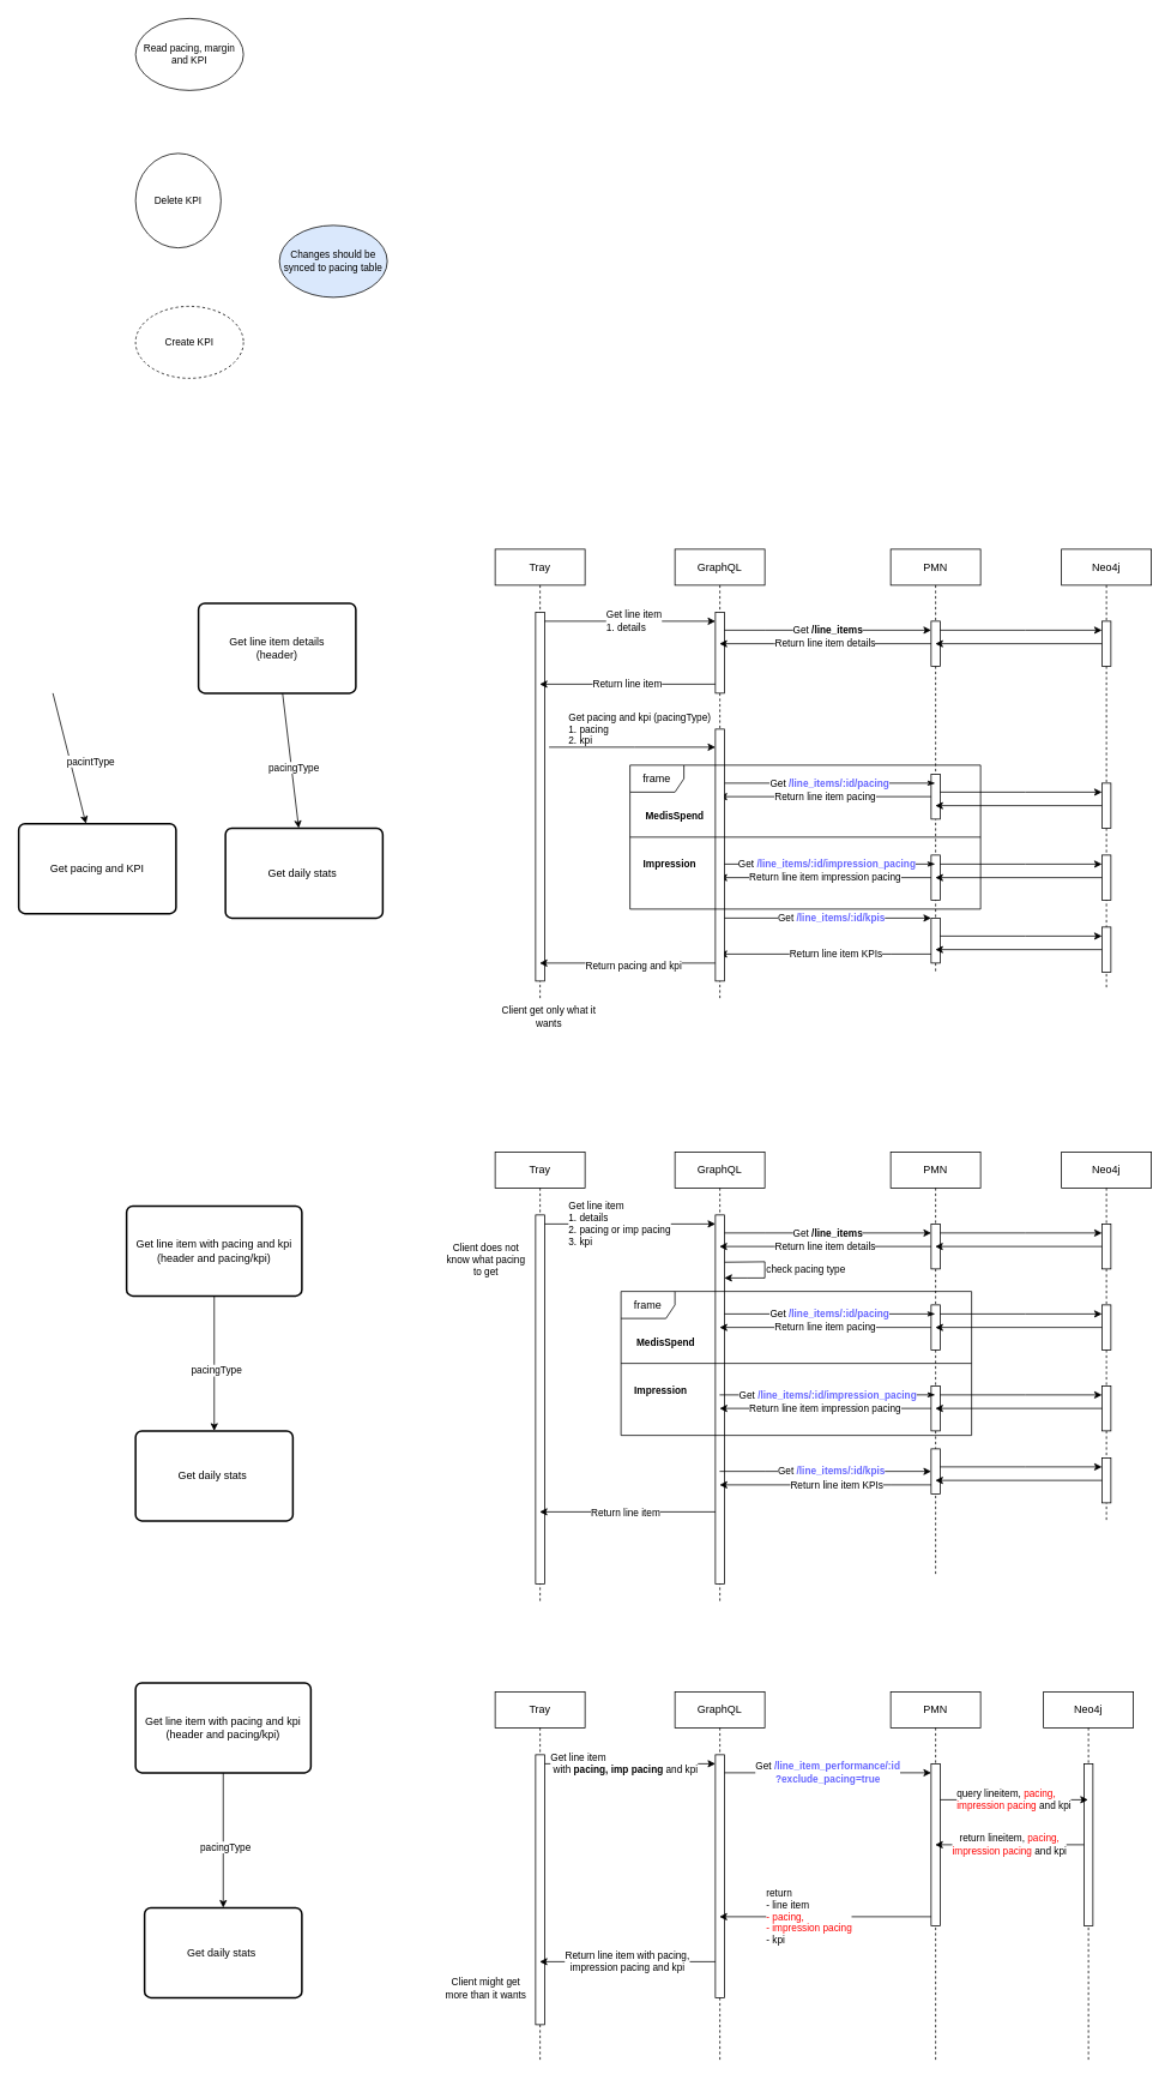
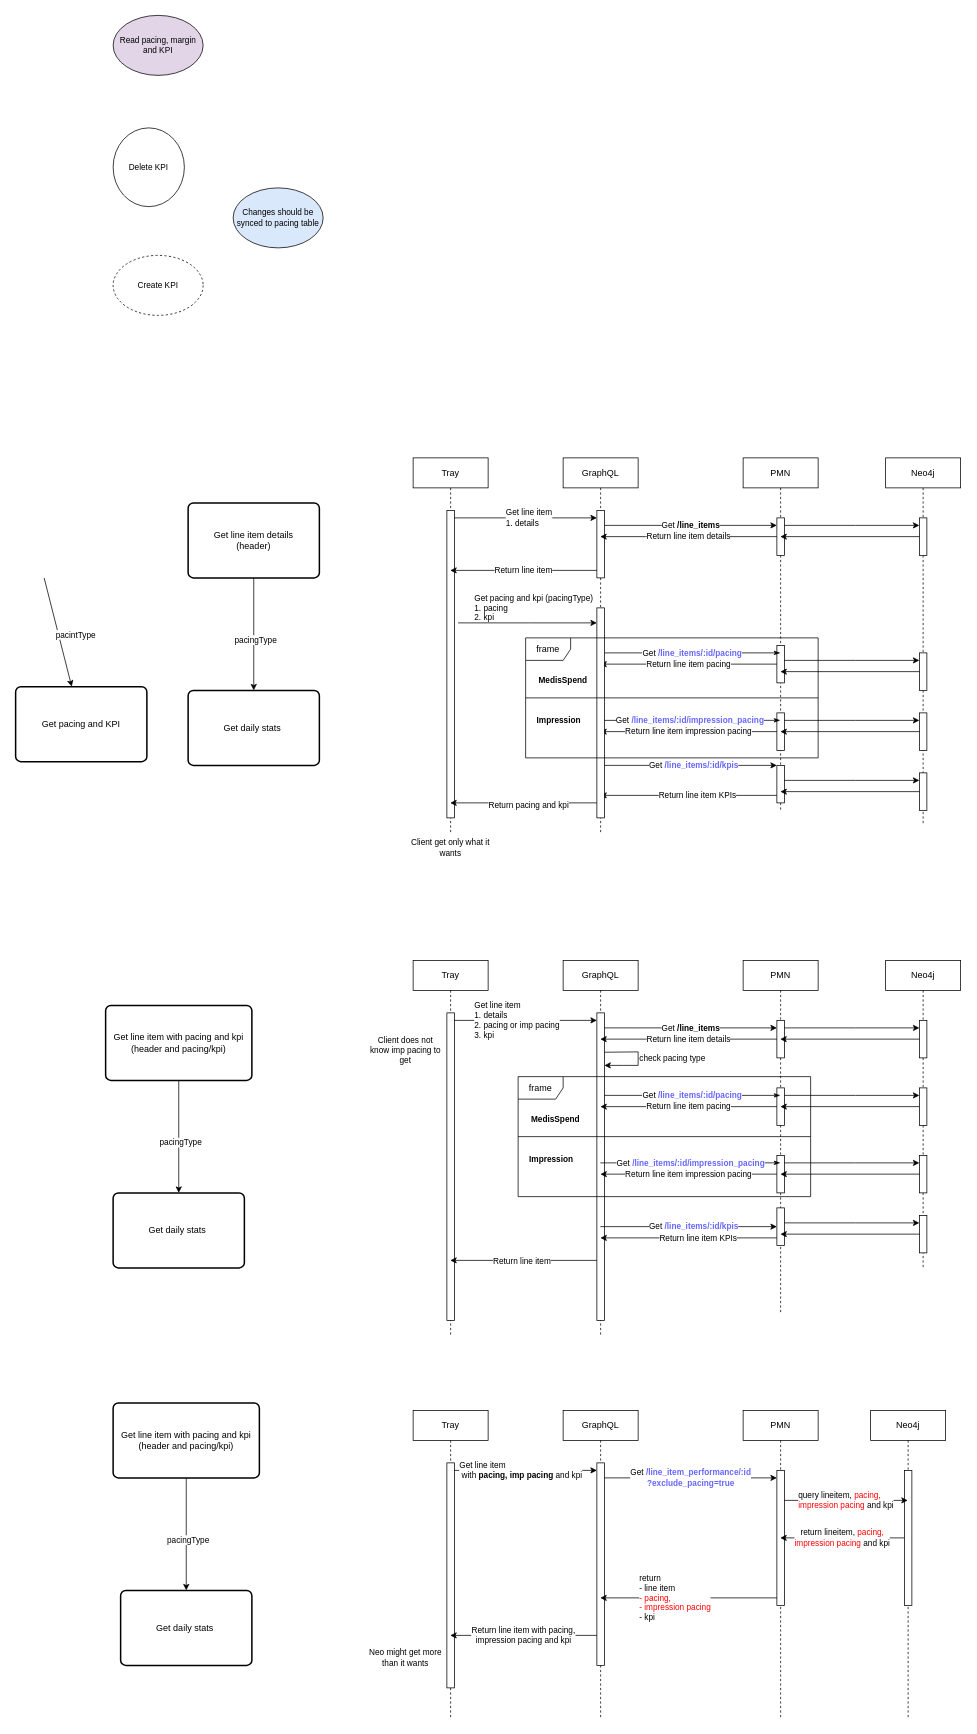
- <mxCell id="120" value="Read pacing, margin and KPI" style="ellipse;whiteSpace=wrap;html=1;fontSize=11;align=center;" vertex="1" parent="1"><mxGeometry x="150" y="20" width="120" height="80" as="geometry" /></mxCell>
+ <mxCell id="120" value="Read pacing, margin and KPI" style="ellipse;whiteSpace=wrap;html=1;fontSize=11;align=center;fillColor=#e1d5e7;" vertex="1" parent="1"><mxGeometry x="150" y="20" width="120" height="80" as="geometry" /></mxCell>
- <mxCell id="6" value="Get line item details&lt;br&gt;(header)" style="rounded=1;whiteSpace=wrap;html=1;absoluteArcSize=1;arcSize=14;strokeWidth=2;" parent="1" vertex="1"><mxGeometry x="220" y="670" width="175" height="100" as="geometry" /></mxCell>
+ <mxCell id="6" value="Get line item details&lt;br&gt;(header)" style="rounded=1;whiteSpace=wrap;html=1;absoluteArcSize=1;arcSize=14;strokeWidth=2;" parent="1" vertex="1"><mxGeometry x="250" y="670" width="175" height="100" as="geometry" /></mxCell>
- <mxCell id="117" value="Client get only what it wants" style="text;html=1;strokeColor=none;fillColor=none;align=center;verticalAlign=middle;whiteSpace=wrap;rounded=0;fontSize=11;" parent="1" vertex="1"><mxGeometry x="550" y="1120" width="120" height="20" as="geometry" /></mxCell>
+ <mxCell id="117" value="Client get only what it wants" style="text;html=1;strokeColor=none;fillColor=none;align=center;verticalAlign=middle;whiteSpace=wrap;rounded=0;fontSize=11;" parent="1" vertex="1"><mxGeometry x="540" y="1120" width="120" height="20" as="geometry" /></mxCell>
- <mxCell id="118" value="Client does not know what pacing to get" style="text;html=1;strokeColor=none;fillColor=none;align=center;verticalAlign=middle;whiteSpace=wrap;rounded=0;fontSize=11;" parent="1" vertex="1"><mxGeometry x="490" y="1390" width="100" height="20" as="geometry" /></mxCell>
+ <mxCell id="118" value="Client does not know imp pacing to get" style="text;html=1;strokeColor=none;fillColor=none;align=center;verticalAlign=middle;whiteSpace=wrap;rounded=0;fontSize=11;" parent="1" vertex="1"><mxGeometry x="490" y="1390" width="100" height="20" as="geometry" /></mxCell>
- <mxCell id="119" value="Client might get more than it wants" style="text;html=1;strokeColor=none;fillColor=none;align=center;verticalAlign=middle;whiteSpace=wrap;rounded=0;fontSize=11;" parent="1" vertex="1"><mxGeometry x="490" y="2200" width="100" height="20" as="geometry" /></mxCell>
+ <mxCell id="119" value="Neo might get more than it wants" style="text;html=1;strokeColor=none;fillColor=none;align=center;verticalAlign=middle;whiteSpace=wrap;rounded=0;fontSize=11;" parent="1" vertex="1"><mxGeometry x="490" y="2200" width="100" height="20" as="geometry" /></mxCell>
